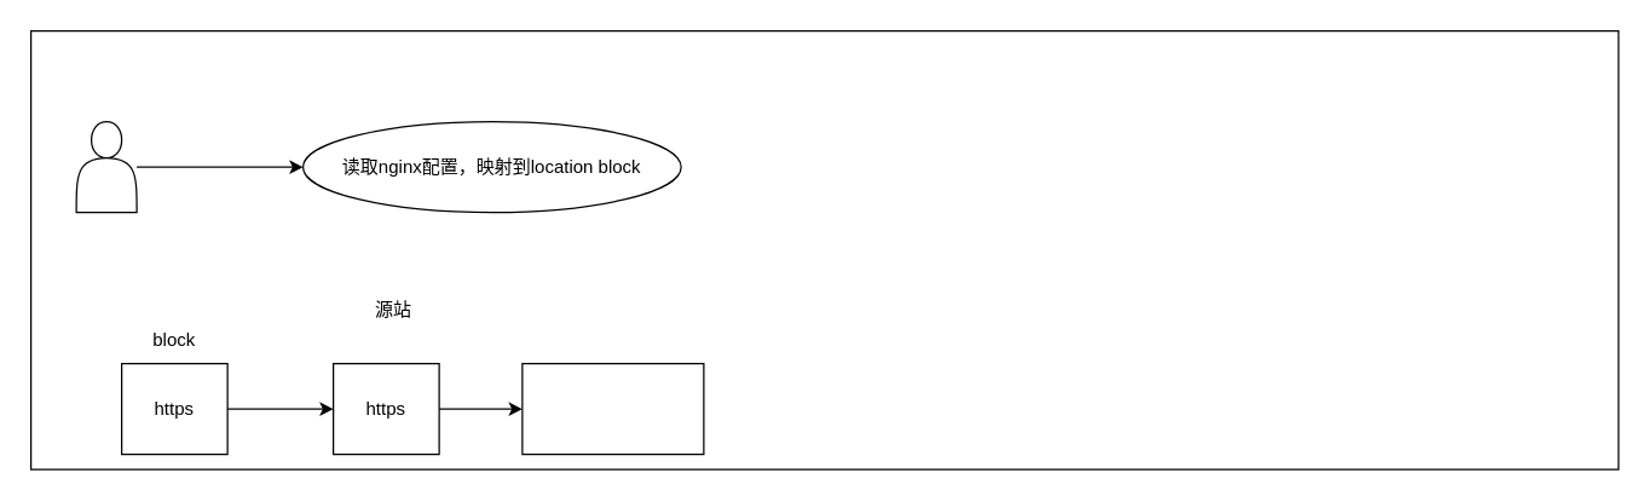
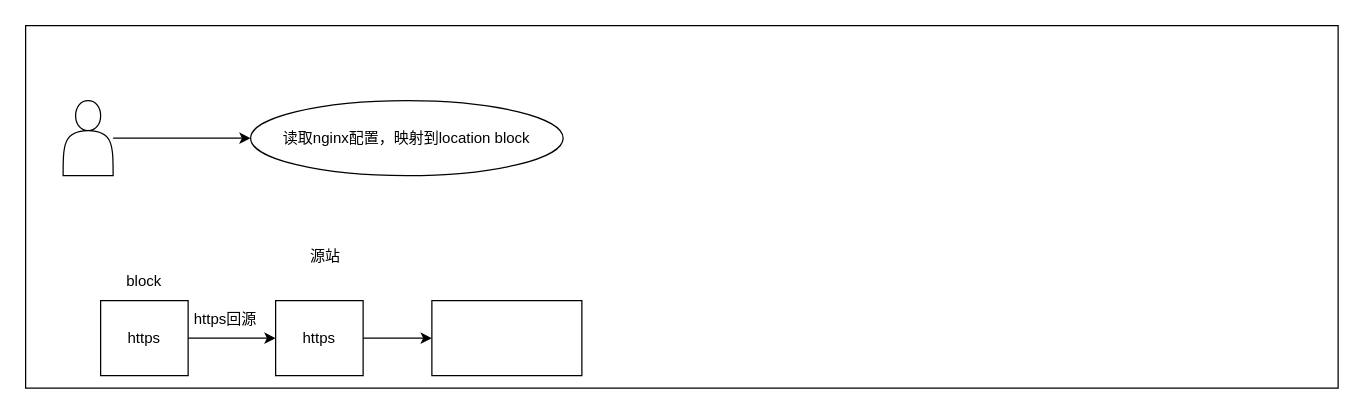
+ <mxCell id="10" value="https回源" style="text;strokeColor=none;align=center;fillColor=none;html=1;verticalAlign=middle;whiteSpace=wrap;rounded=0;" vertex="1" parent="1"><mxGeometry x="150" y="240" width="60" height="30" as="geometry" /></mxCell>
